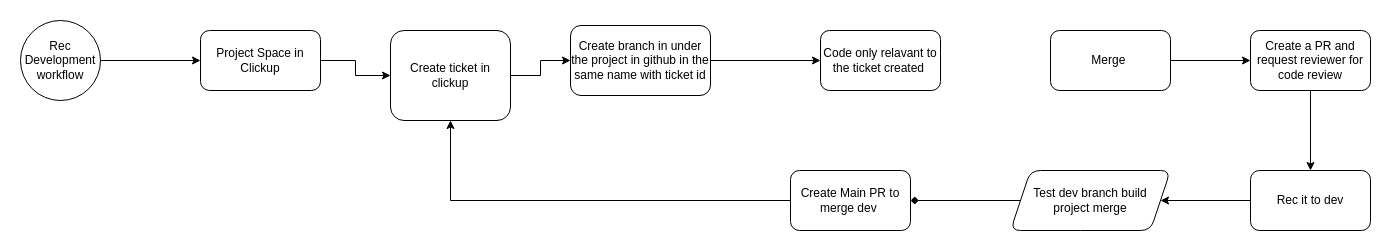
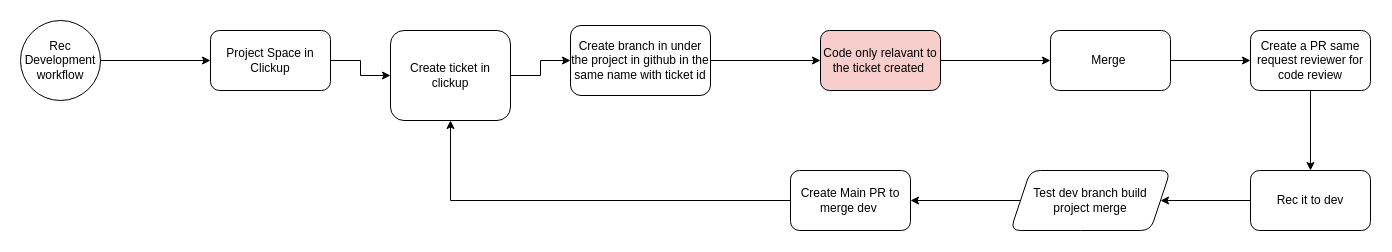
- <mxCell id="5" value="Project Space in Clickup" style="rounded=1;whiteSpace=wrap;html=1;" vertex="1" parent="1"><mxGeometry x="200" y="30" width="120" height="60" as="geometry" /></mxCell>
+ <mxCell id="5" value="Project Space in Clickup" style="rounded=1;whiteSpace=wrap;html=1;" vertex="1" parent="1"><mxGeometry x="210" y="30" width="120" height="60" as="geometry" /></mxCell>
- <mxCell id="10" value="Code only relavant to the ticket created&amp;nbsp;" style="whiteSpace=wrap;html=1;rounded=1;" vertex="1" parent="1"><mxGeometry x="820" y="30" width="120" height="60" as="geometry" /></mxCell>
+ <mxCell id="10" value="Code only relavant to the ticket created&amp;nbsp;" style="whiteSpace=wrap;html=1;rounded=1;fillColor=#f8cecc;" vertex="1" parent="1"><mxGeometry x="820" y="30" width="120" height="60" as="geometry" /></mxCell>
+ <mxCell id="9" style="edgeStyle=orthogonalEdgeStyle;rounded=0;orthogonalLoop=1;jettySize=auto;html=1;entryX=0;entryY=0.5;entryDx=0;entryDy=0;" edge="1" parent="1" source="10" target="12"><mxGeometry relative="1" as="geometry" /></mxCell>
- <mxCell id="14" value="Create a PR and request reviewer for code review" style="whiteSpace=wrap;html=1;rounded=1;" vertex="1" parent="1"><mxGeometry x="1250" y="30" width="120" height="60" as="geometry" /></mxCell>
+ <mxCell id="14" value="Create a PR same request reviewer for code review" style="whiteSpace=wrap;html=1;rounded=1;" vertex="1" parent="1"><mxGeometry x="1250" y="30" width="120" height="60" as="geometry" /></mxCell>
- <mxCell id="18" value="" style="edgeStyle=orthogonalEdgeStyle;rounded=0;orthogonalLoop=1;jettySize=auto;html=1;endArrow=diamond;" edge="1" parent="1" source="19" target="21"><mxGeometry relative="1" as="geometry" /></mxCell>
+ <mxCell id="18" value="" style="edgeStyle=orthogonalEdgeStyle;rounded=0;orthogonalLoop=1;jettySize=auto;html=1;" edge="1" parent="1" source="19" target="21"><mxGeometry relative="1" as="geometry" /></mxCell>
